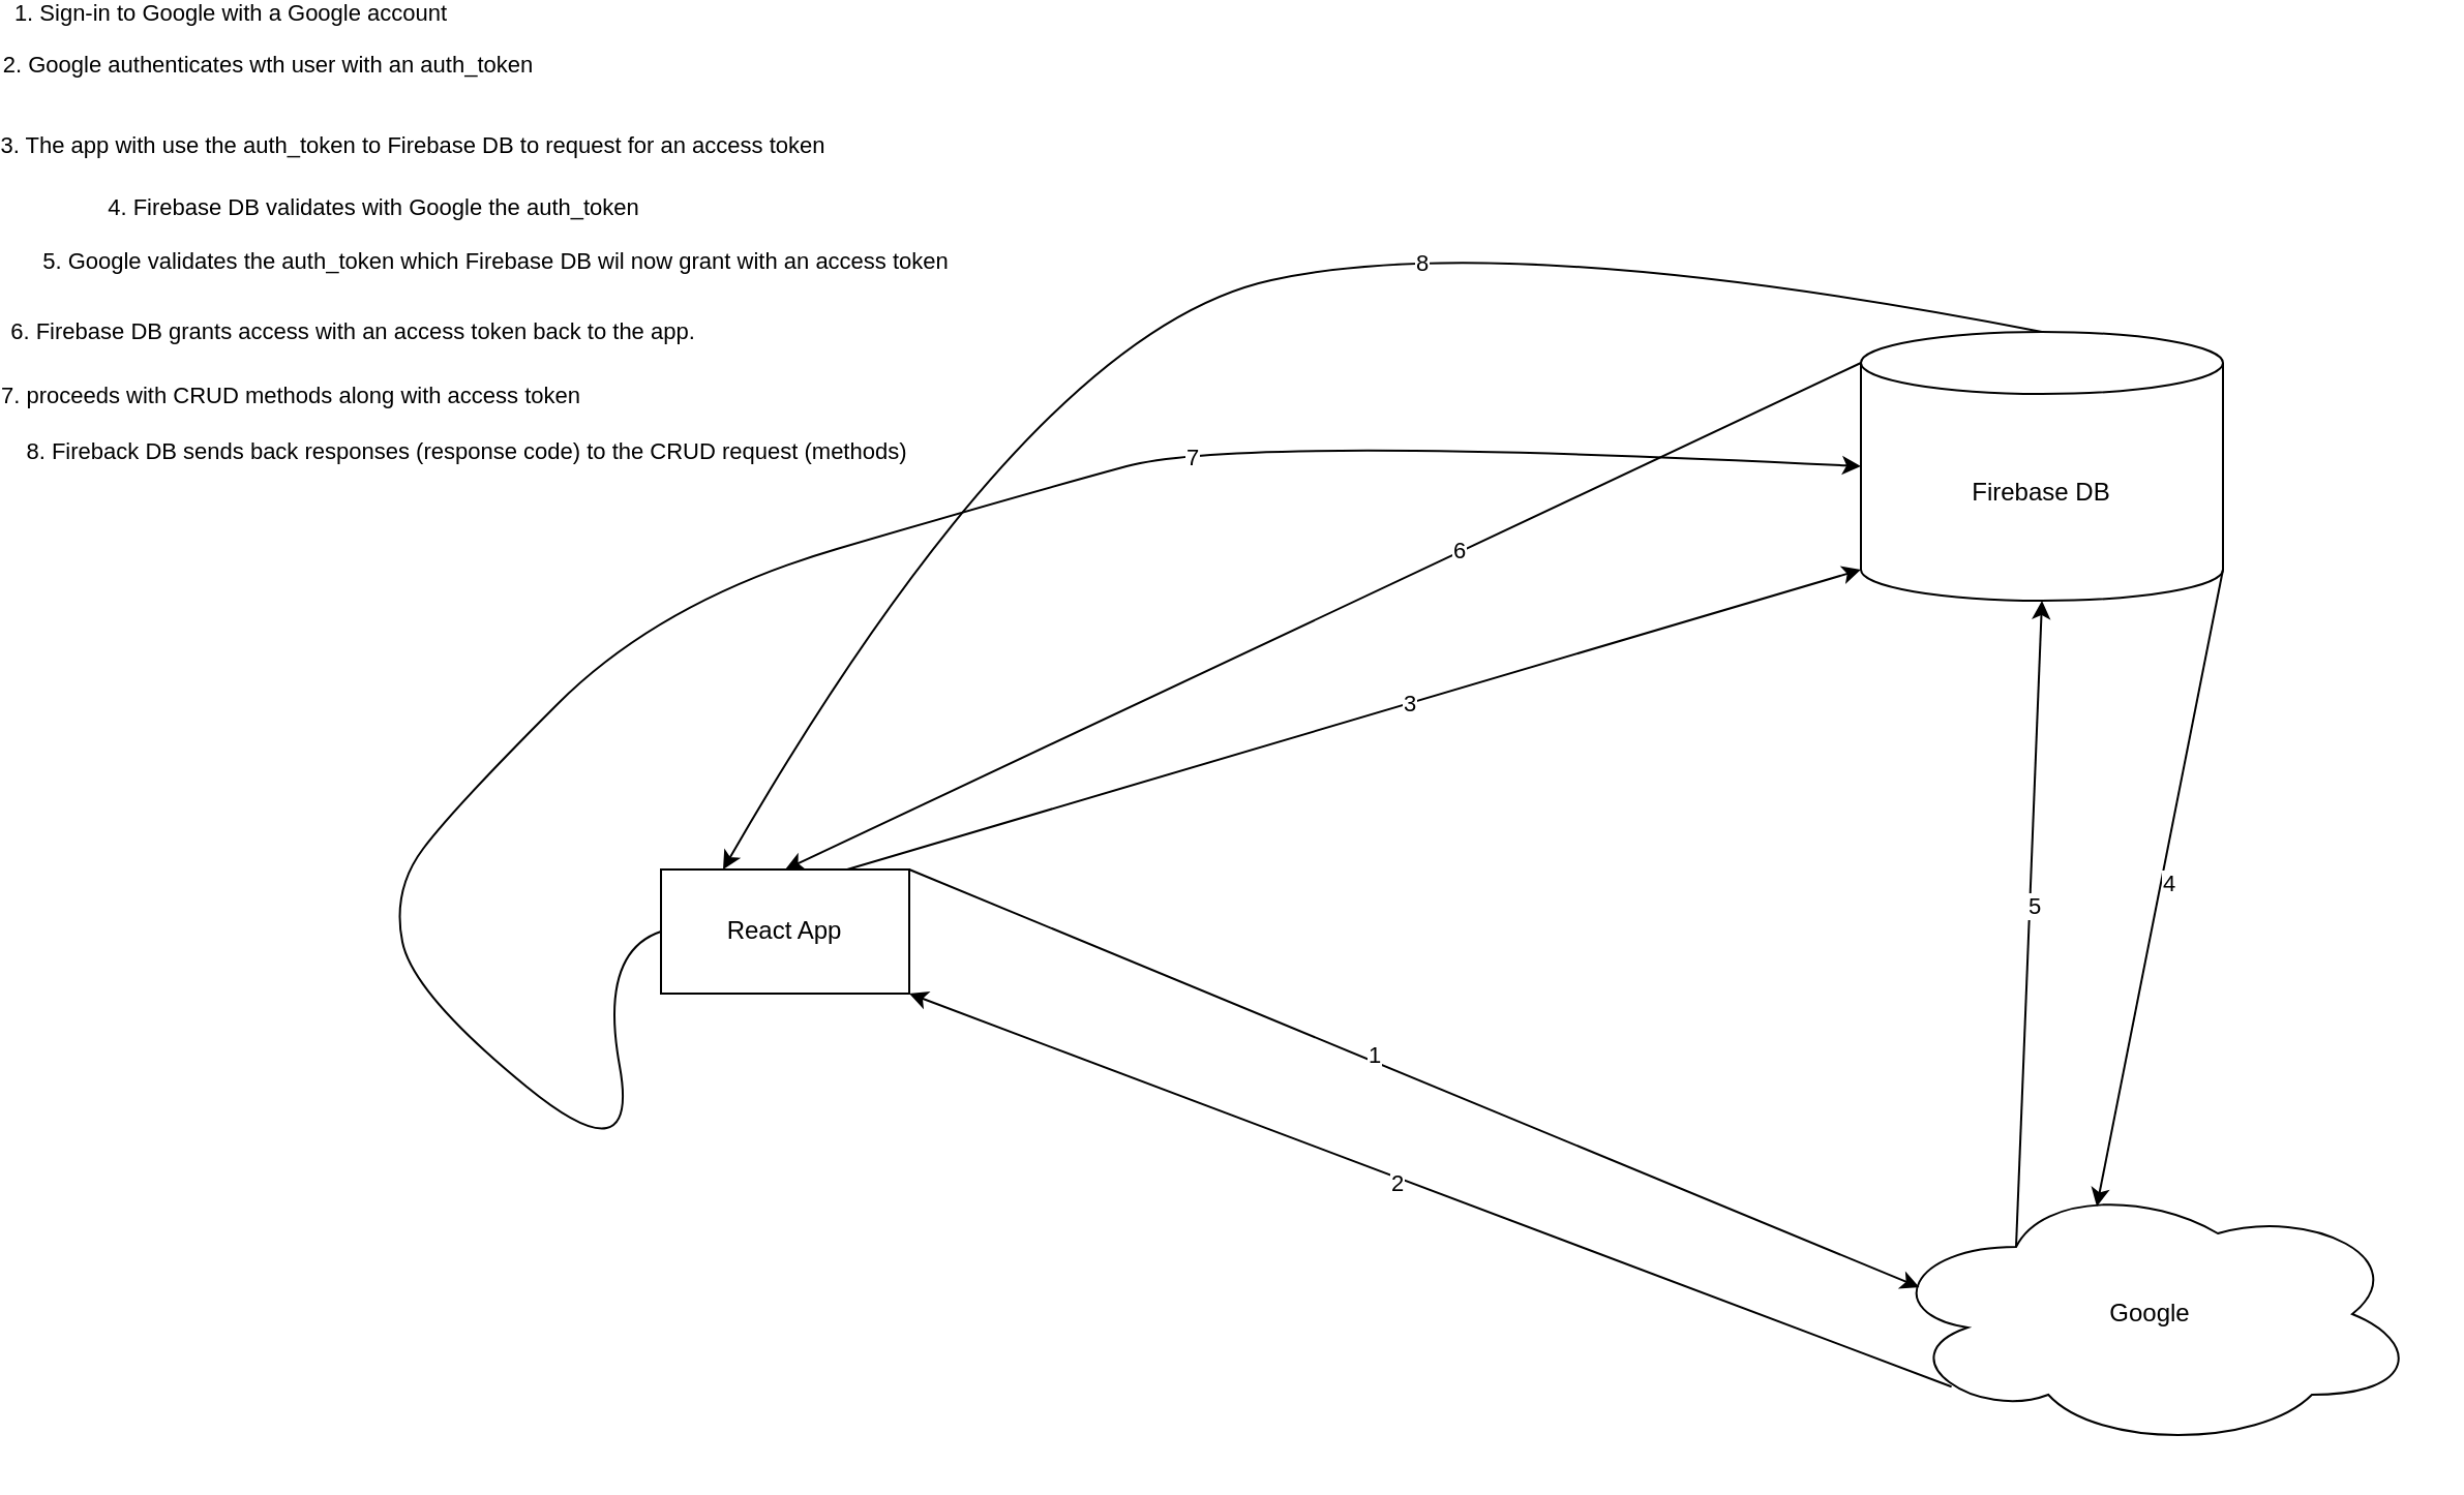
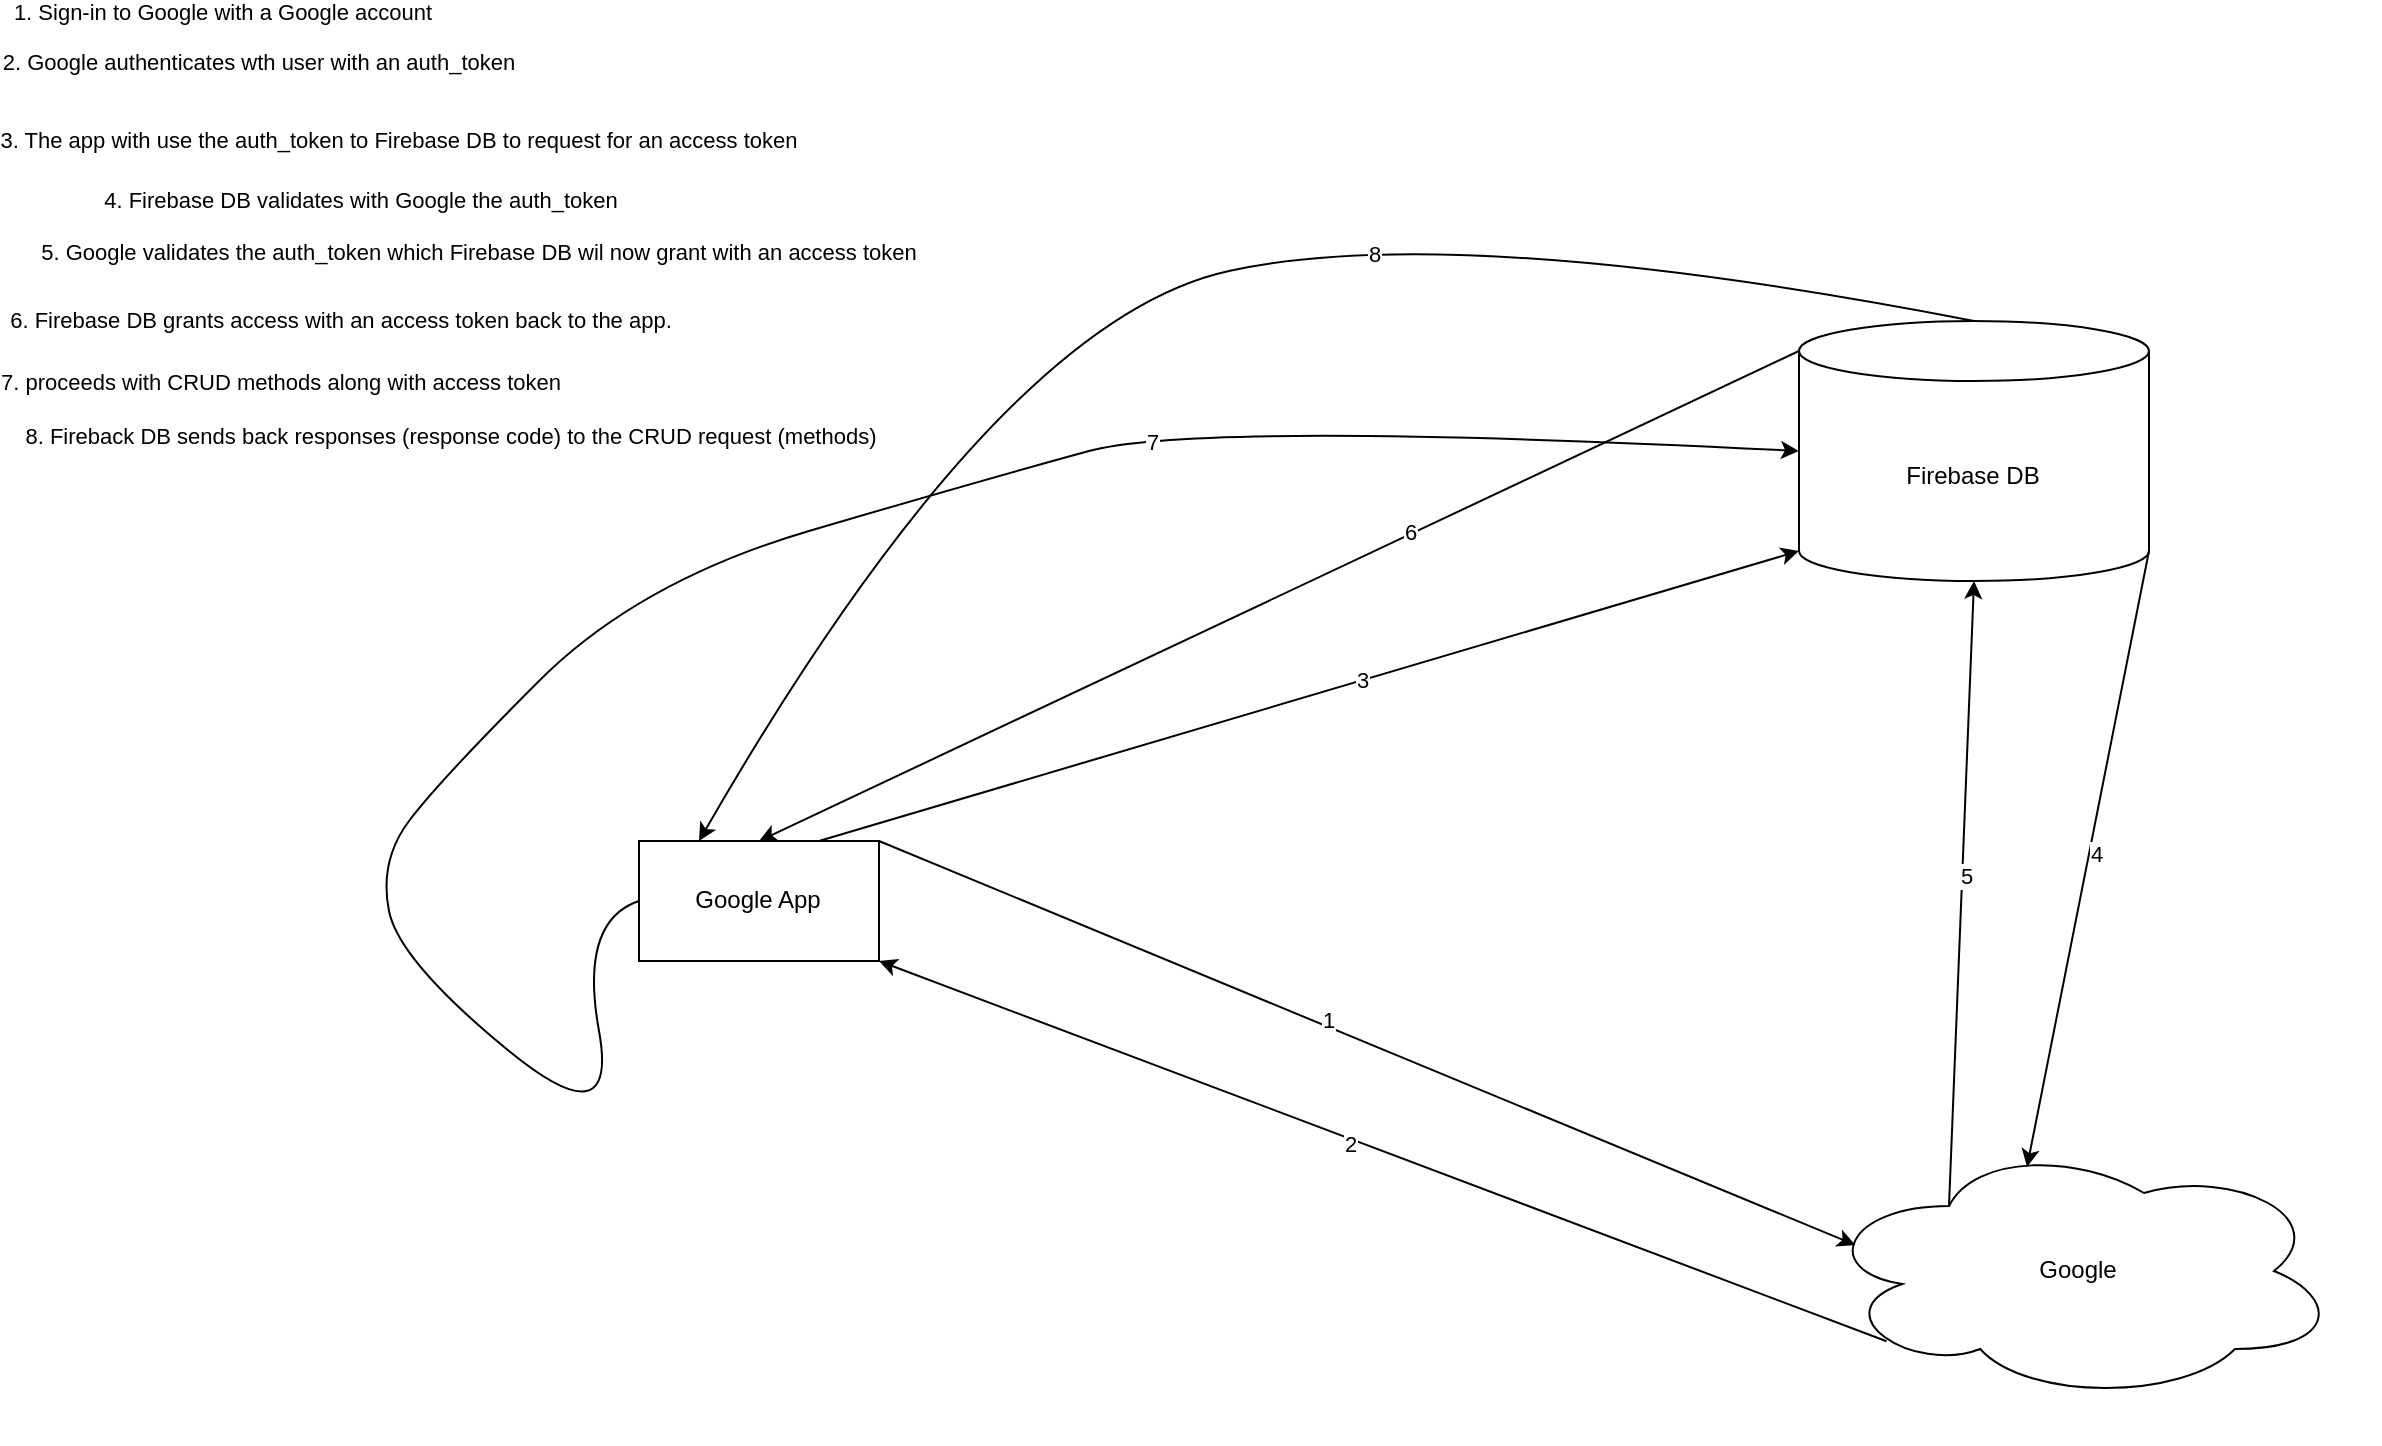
- <mxCell id="2" value="React App" style="rounded=0;whiteSpace=wrap;html=1;" vertex="1" parent="1"><mxGeometry x="150" y="330" width="120" height="60" as="geometry" /></mxCell>
+ <mxCell id="2" value="Google App" style="rounded=0;whiteSpace=wrap;html=1;" vertex="1" parent="1"><mxGeometry x="150" y="330" width="120" height="60" as="geometry" /></mxCell>
